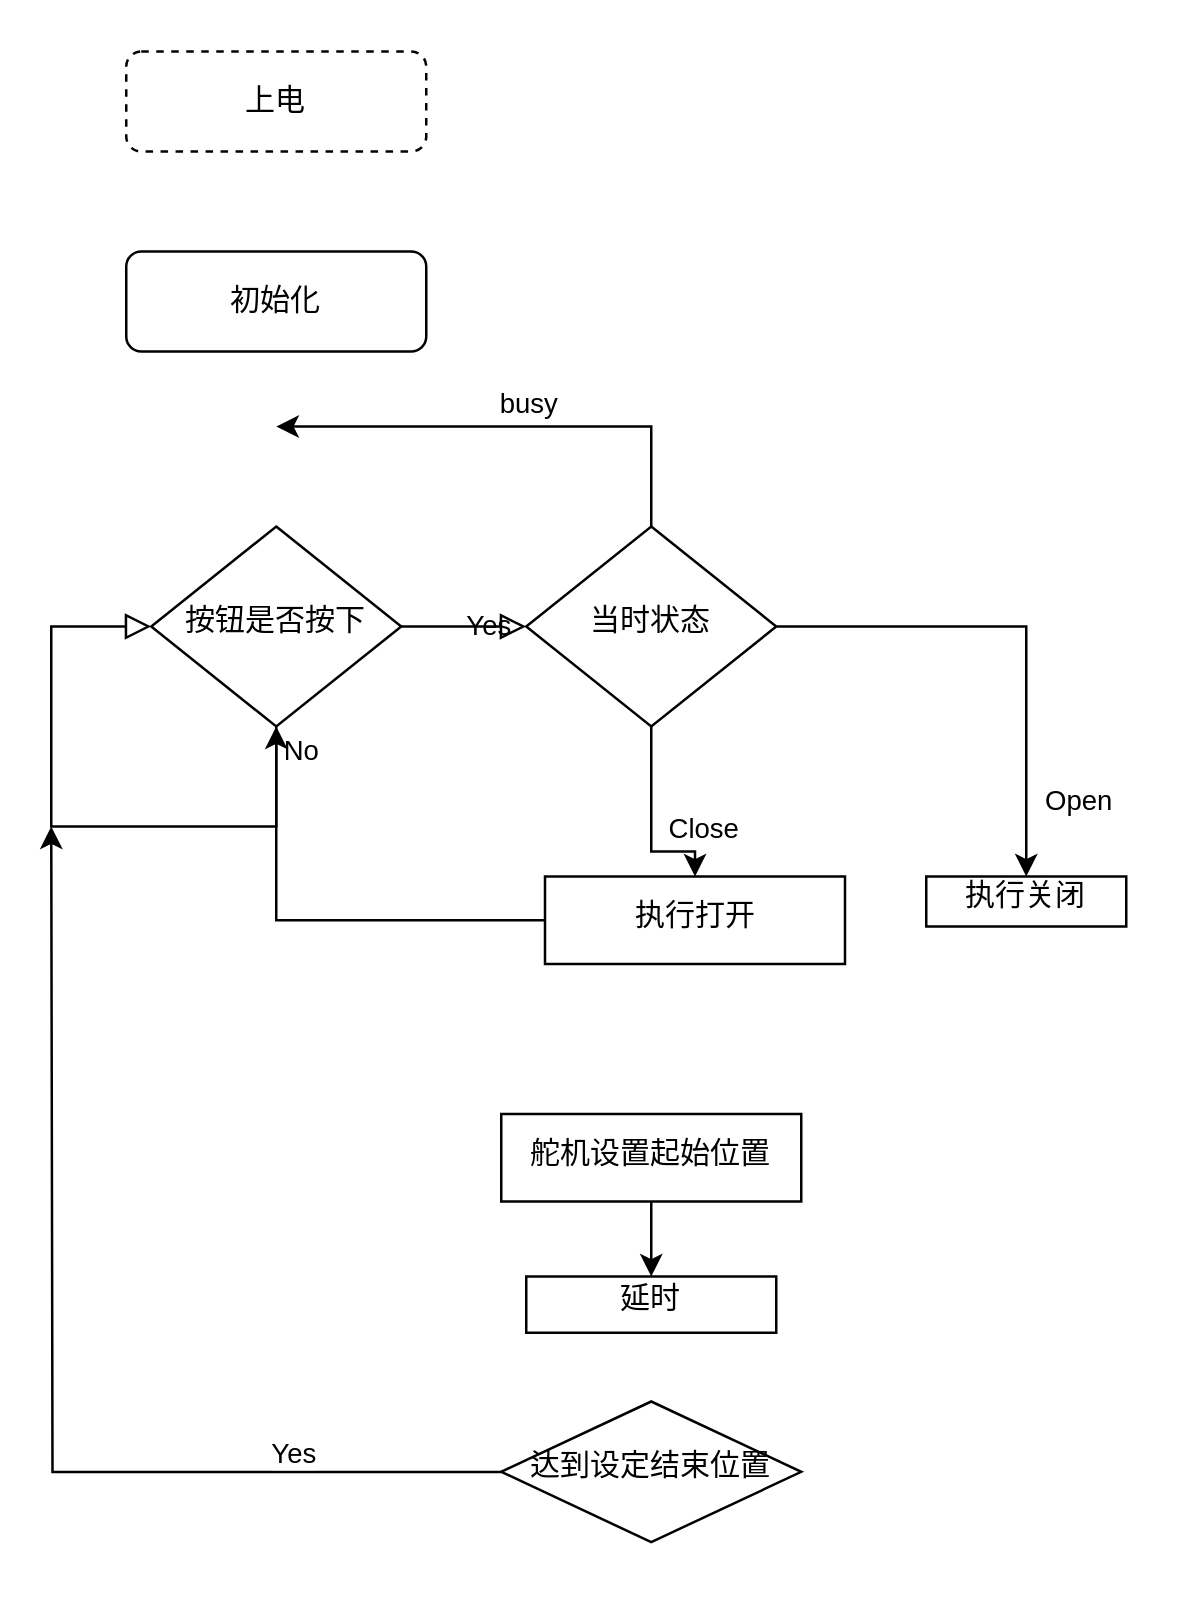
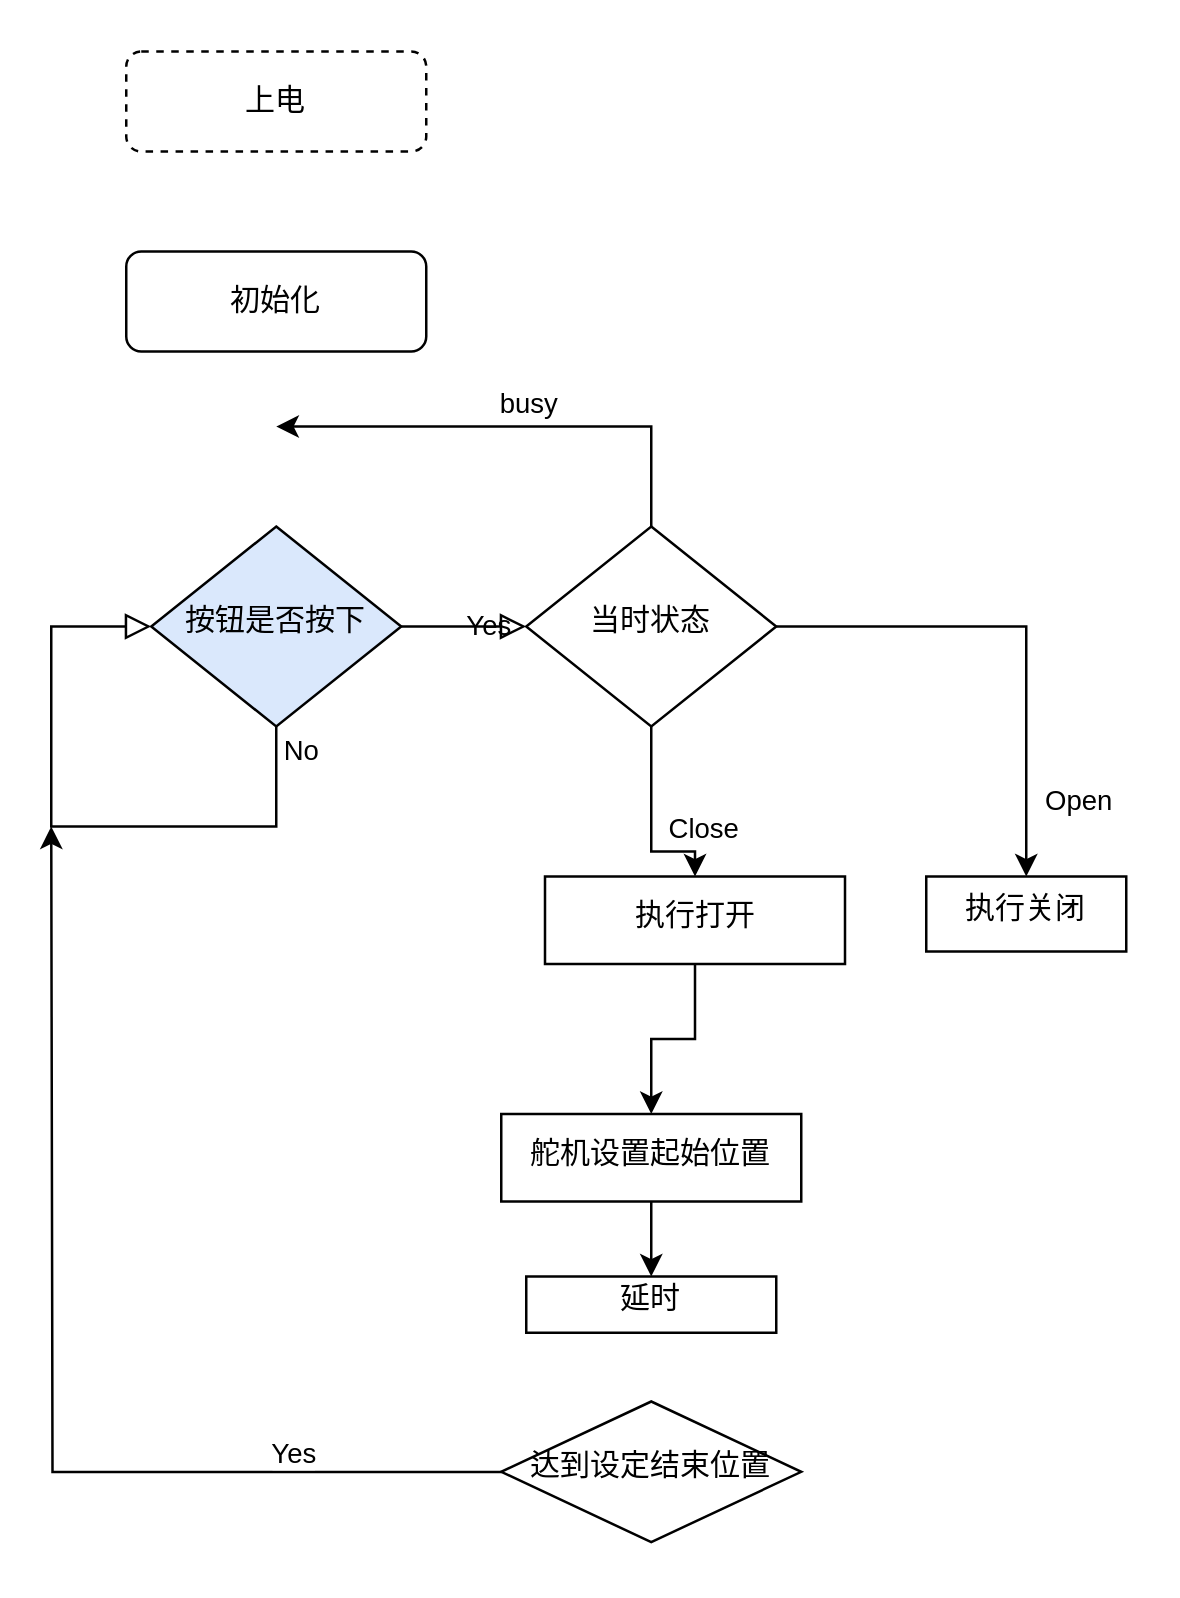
- <mxCell id="5" value="按钮是否按下" style="rhombus;whiteSpace=wrap;html=1;shadow=0;fontFamily=Helvetica;fontSize=12;align=center;strokeWidth=1;spacing=6;spacingTop=-4;" vertex="1" parent="1"><mxGeometry x="60" y="210" width="100" height="80" as="geometry" /></mxCell>
+ <mxCell id="5" value="按钮是否按下" style="rhombus;whiteSpace=wrap;html=1;shadow=0;fontFamily=Helvetica;fontSize=12;align=center;strokeWidth=1;spacing=6;spacingTop=-4;fillColor=#dae8fc;" vertex="1" parent="1"><mxGeometry x="60" y="210" width="100" height="80" as="geometry" /></mxCell>
- <mxCell id="14" value="执行关闭" style="whiteSpace=wrap;html=1;shadow=0;strokeWidth=1;spacing=6;spacingTop=-4;" vertex="1" parent="1"><mxGeometry x="370" y="350" width="80" height="20" as="geometry" /></mxCell>
+ <mxCell id="14" value="执行关闭" style="whiteSpace=wrap;html=1;shadow=0;strokeWidth=1;spacing=6;spacingTop=-4;" vertex="1" parent="1"><mxGeometry x="370" y="350" width="80" height="30" as="geometry" /></mxCell>
- <mxCell id="15" value="" style="edgeStyle=orthogonalEdgeStyle;rounded=0;orthogonalLoop=1;jettySize=auto;html=1;" edge="1" parent="1" source="16" target="5"><mxGeometry relative="1" as="geometry" /></mxCell>
+ <mxCell id="15" value="" style="edgeStyle=orthogonalEdgeStyle;rounded=0;orthogonalLoop=1;jettySize=auto;html=1;" edge="1" parent="1" source="16" target="18"><mxGeometry relative="1" as="geometry" /></mxCell>
